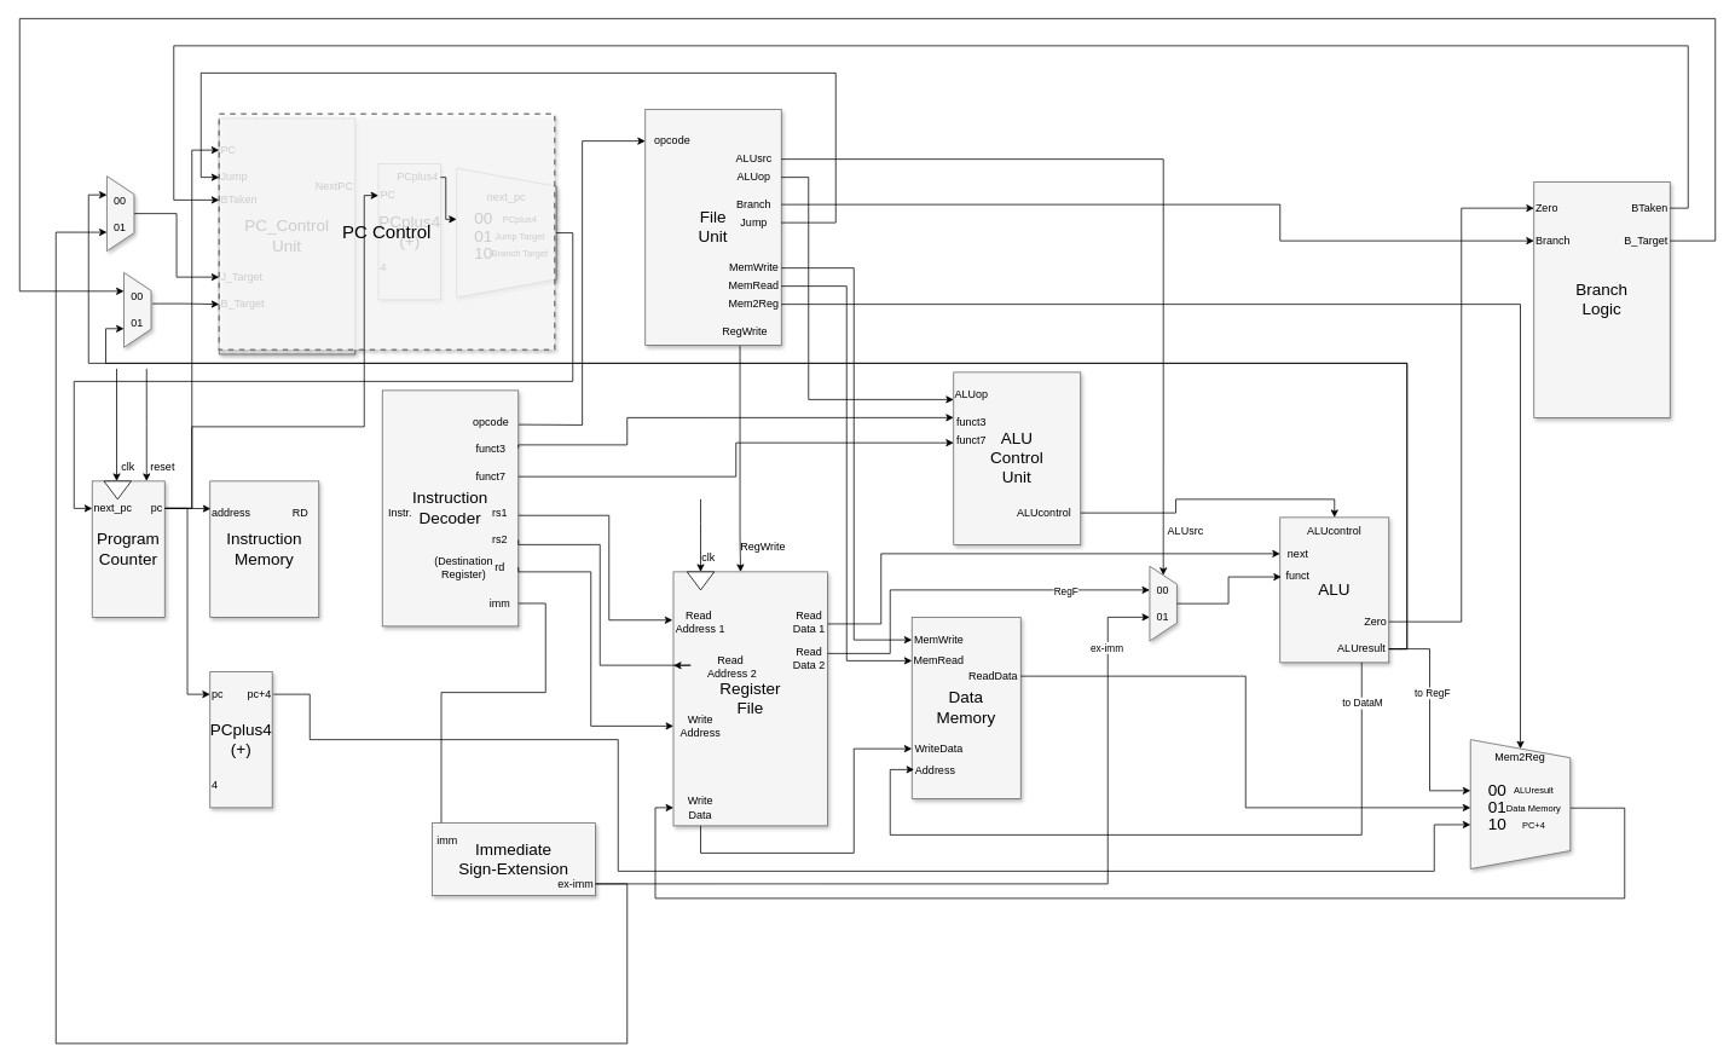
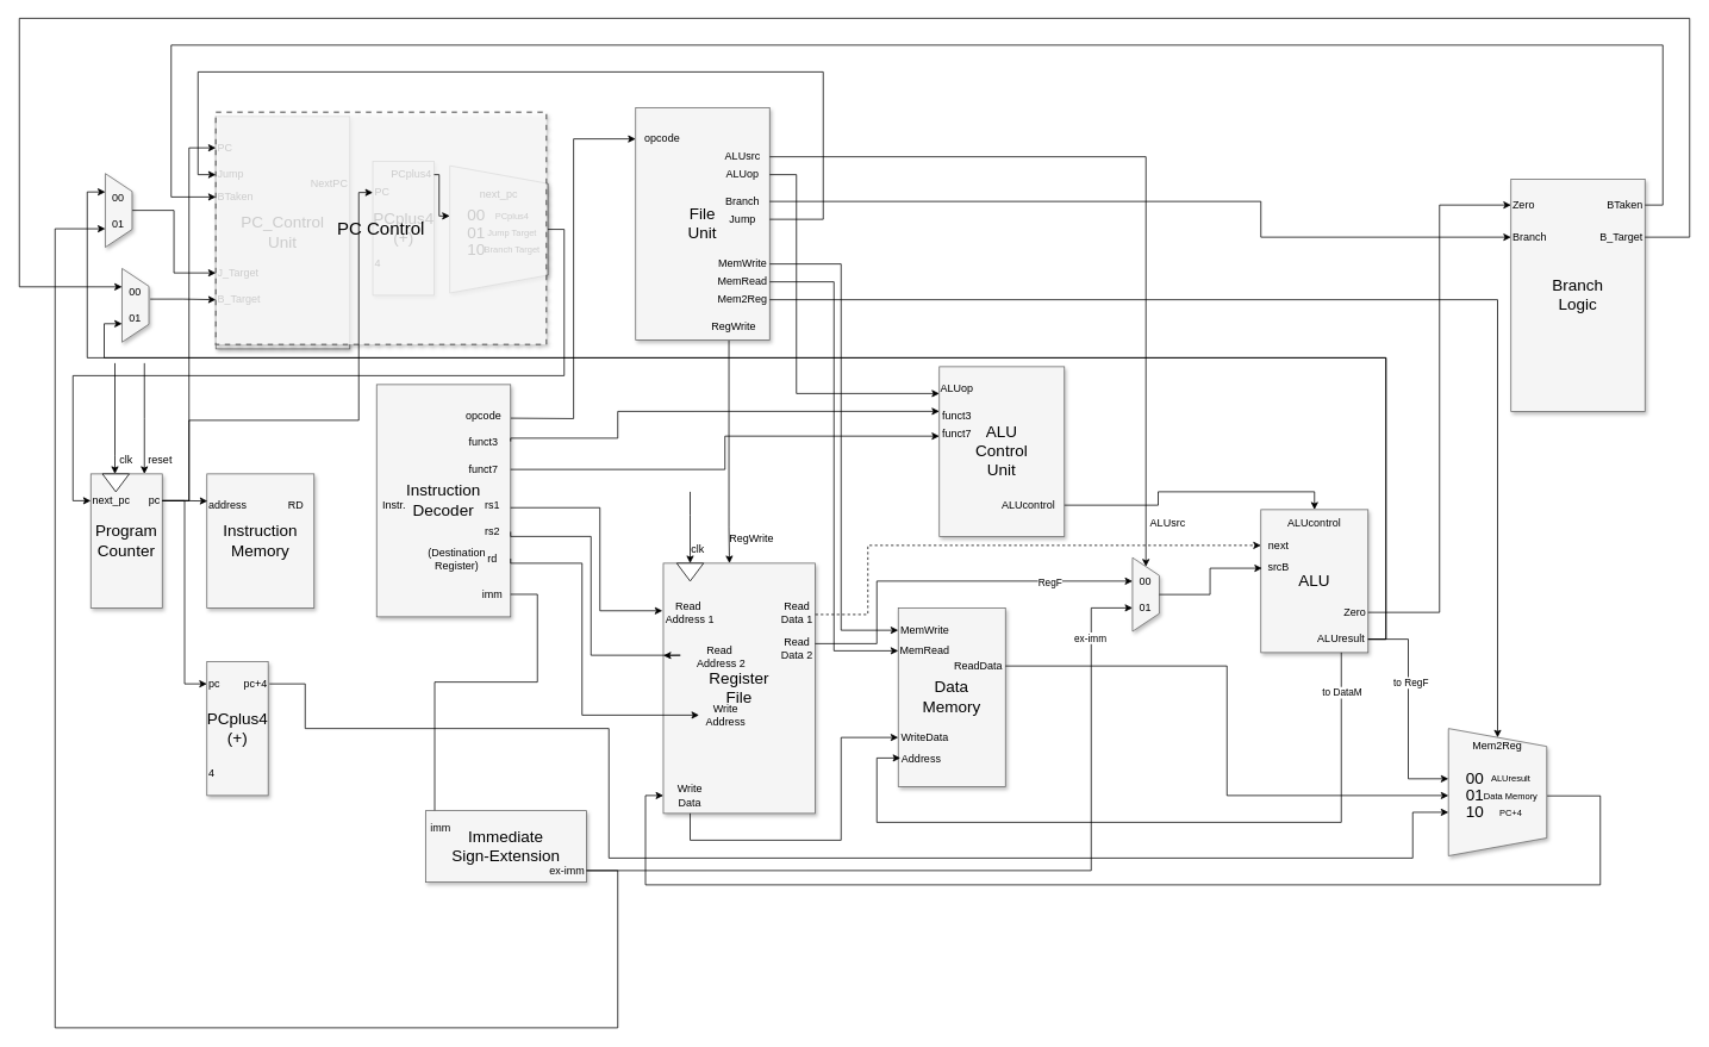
- <mxCell id="105" style="edgeStyle=orthogonalEdgeStyle;rounded=0;orthogonalLoop=1;jettySize=auto;html=1;entryX=0;entryY=0.25;entryDx=0;entryDy=0;exitX=1.001;exitY=0.205;exitDx=0;exitDy=0;exitPerimeter=0;" parent="1" source="4" target="84" edge="1"><mxGeometry relative="1" as="geometry"><Array as="points"><mxPoint x="971" y="687" /><mxPoint x="971" y="610" /></Array></mxGeometry></mxCell>
+ <mxCell id="105" style="edgeStyle=orthogonalEdgeStyle;rounded=0;orthogonalLoop=1;jettySize=auto;html=1;entryX=0;entryY=0.25;entryDx=0;entryDy=0;exitX=1.001;exitY=0.205;exitDx=0;exitDy=0;exitPerimeter=0;dashed=1;" parent="1" source="4" target="84" edge="1"><mxGeometry relative="1" as="geometry"><Array as="points"><mxPoint x="971" y="687" /><mxPoint x="971" y="610" /></Array></mxGeometry></mxCell>
- <mxCell id="88" value="funct" style="text;html=1;align=center;verticalAlign=middle;whiteSpace=wrap;rounded=0;" parent="83" vertex="1"><mxGeometry x="-10" y="50" width="60" height="30" as="geometry" /></mxCell>
+ <mxCell id="88" value="srcB" style="text;html=1;align=center;verticalAlign=middle;whiteSpace=wrap;rounded=0;" parent="83" vertex="1"><mxGeometry x="-10" y="50" width="60" height="30" as="geometry" /></mxCell>
- <mxCell id="8" value="Write&lt;div&gt;Address&lt;/div&gt;" style="text;html=1;align=center;verticalAlign=middle;whiteSpace=wrap;rounded=0;" parent="3" vertex="1"><mxGeometry y="150" width="60" height="40" as="geometry" /></mxCell>
+ <mxCell id="8" value="Write&lt;div&gt;Address&lt;/div&gt;" style="text;html=1;align=center;verticalAlign=middle;whiteSpace=wrap;rounded=0;" parent="3" vertex="1"><mxGeometry x="40" y="150" width="60" height="40" as="geometry" /></mxCell>
